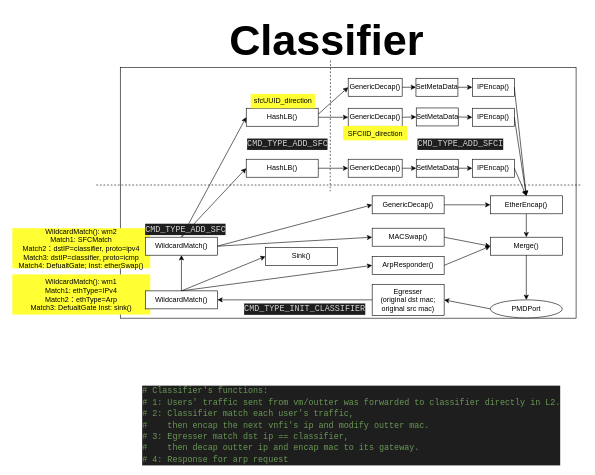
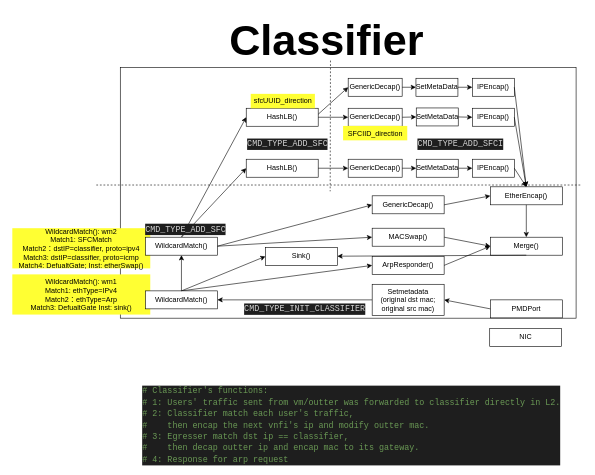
- <mxCell id="16" value="EtherEncap()" style="rounded=0;whiteSpace=wrap;html=1;" parent="1" vertex="1"><mxGeometry x="817" y="326" width="120" height="30" as="geometry" /></mxCell>
+ <mxCell id="16" value="EtherEncap()" style="rounded=0;whiteSpace=wrap;html=1;" parent="1" vertex="1"><mxGeometry x="817" y="311" width="120" height="30" as="geometry" /></mxCell>
- <mxCell id="5" value="" style="endArrow=classic;html=1;exitX=0.5;exitY=1;exitDx=0;exitDy=0;entryX=0.5;entryY=0;entryDx=0;entryDy=0;" parent="1" source="4" target="3" edge="1"><mxGeometry width="50" height="50" relative="1" as="geometry"><mxPoint x="390.5" y="427.5" as="sourcePoint" /><mxPoint x="610.5" y="307.5" as="targetPoint" /></mxGeometry></mxCell>
+ <mxCell id="5" value="" style="endArrow=classic;html=1;exitX=0.5;exitY=1;exitDx=0;exitDy=0;" parent="1" source="4" target="19" edge="1"><mxGeometry width="50" height="50" relative="1" as="geometry"><mxPoint x="390.5" y="427.5" as="sourcePoint" /><mxPoint x="610.5" y="307.5" as="targetPoint" /></mxGeometry></mxCell>
- <mxCell id="46" value="Egresser&lt;br&gt;(original dst mac;&lt;br&gt;original src mac)" style="rounded=0;whiteSpace=wrap;html=1;" parent="1" vertex="1"><mxGeometry x="620" y="473.5" width="120" height="52" as="geometry" /></mxCell>
+ <mxCell id="46" value="Setmetadata&lt;br&gt;(original dst mac;&lt;br&gt;original src mac)" style="rounded=0;whiteSpace=wrap;html=1;" parent="1" vertex="1"><mxGeometry x="620" y="473.5" width="120" height="52" as="geometry" /></mxCell>
- <mxCell id="3" value="PMDPort" style="ellipse;whiteSpace=wrap;html=1;" parent="1" vertex="1"><mxGeometry x="817" y="499.5" width="120" height="30" as="geometry" /></mxCell>
+ <mxCell id="3" value="PMDPort" style="rounded=0;whiteSpace=wrap;html=1;" parent="1" vertex="1"><mxGeometry x="817" y="499.5" width="120" height="30" as="geometry" /></mxCell>
+ <mxCell id="8" value="NIC" style="rounded=0;whiteSpace=wrap;html=1;" parent="1" vertex="1"><mxGeometry x="816" y="547" width="120" height="30" as="geometry" /></mxCell>
